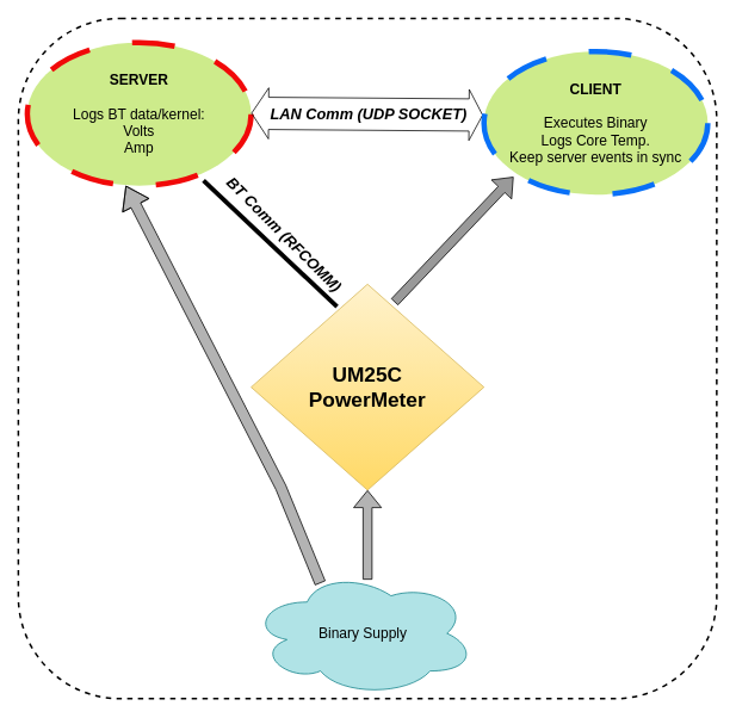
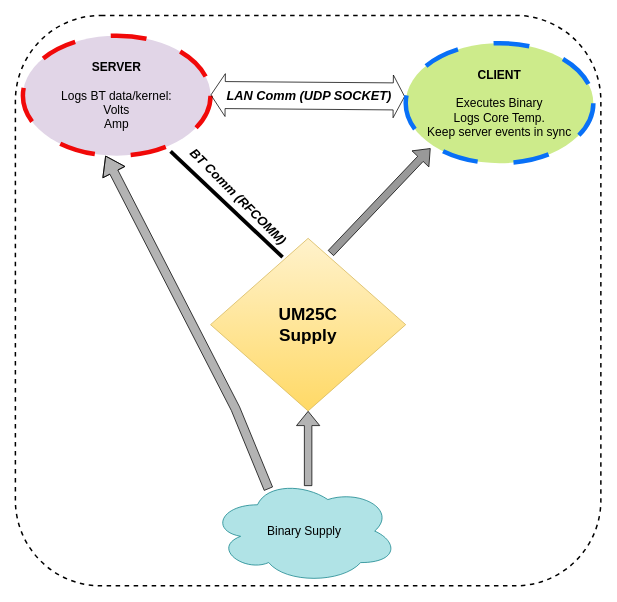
- <mxCell id="2" value="&lt;font style=&quot;font-size: 16px;&quot;&gt;&lt;b&gt;SERVER&lt;/b&gt;&lt;br&gt;&lt;br&gt;Logs BT data/kernel:&lt;br&gt;Volts&lt;br&gt;Amp&lt;/font&gt;" style="ellipse;whiteSpace=wrap;html=1;fillColor=#cdeb8b;strokeColor=#f10909;strokeWidth=6;dashed=1;dashPattern=8 8;" vertex="1" parent="1"><mxGeometry x="30" y="47" width="250" height="160" as="geometry" /></mxCell>
+ <mxCell id="2" value="&lt;font style=&quot;font-size: 16px;&quot;&gt;&lt;b&gt;SERVER&lt;/b&gt;&lt;br&gt;&lt;br&gt;Logs BT data/kernel:&lt;br&gt;Volts&lt;br&gt;Amp&lt;/font&gt;" style="ellipse;whiteSpace=wrap;html=1;fillColor=#e1d5e7;strokeColor=#f10909;strokeWidth=6;dashed=1;dashPattern=8 8;" vertex="1" parent="1"><mxGeometry x="30" y="47" width="250" height="160" as="geometry" /></mxCell>
- <mxCell id="3" value="&lt;font style=&quot;font-size: 23px;&quot;&gt;&lt;b&gt;UM25C&lt;br&gt;PowerMeter&lt;/b&gt;&lt;/font&gt;" style="rhombus;whiteSpace=wrap;html=1;fillColor=#fff2cc;strokeColor=#d6b656;gradientColor=#ffd966;" vertex="1" parent="1"><mxGeometry x="280" y="317" width="260" height="230" as="geometry" /></mxCell>
+ <mxCell id="3" value="&lt;font style=&quot;font-size: 23px;&quot;&gt;&lt;b&gt;UM25C&lt;br&gt;Supply&lt;/b&gt;&lt;/font&gt;" style="rhombus;whiteSpace=wrap;html=1;fillColor=#fff2cc;strokeColor=#d6b656;gradientColor=#ffd966;" vertex="1" parent="1"><mxGeometry x="280" y="317" width="260" height="230" as="geometry" /></mxCell>
